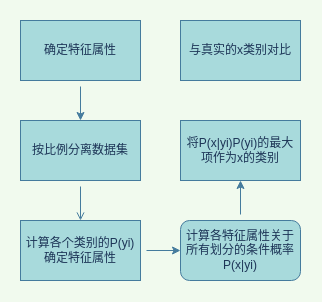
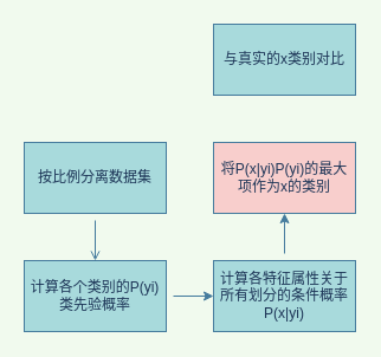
- <mxCell id="3" value="&lt;font style=&quot;vertical-align: inherit&quot;&gt;&lt;font style=&quot;vertical-align: inherit&quot;&gt;确定特征属性&lt;/font&gt;&lt;/font&gt;" style="rounded=0;whiteSpace=wrap;html=1;fillColor=#A8DADC;strokeColor=#457B9D;fontColor=#1D3557;" vertex="1" parent="1"><mxGeometry x="20" y="20" width="120" height="60" as="geometry" /></mxCell>
- <mxCell id="2" value="" style="edgeStyle=orthogonalEdgeStyle;rounded=0;orthogonalLoop=1;jettySize=auto;html=1;startSize=0;sourcePerimeterSpacing=6;labelBackgroundColor=#F1FAEE;strokeColor=#457B9D;fontColor=#1D3557;" edge="1" parent="1" source="3" target="5"><mxGeometry relative="1" as="geometry" /></mxCell>
- <mxCell id="10" value="将P(x|yi)P(yi)的最大项作为x的类别" style="rounded=0;whiteSpace=wrap;html=1;fillColor=#A8DADC;strokeColor=#457B9D;fontColor=#1D3557;" vertex="1" parent="1"><mxGeometry x="180" y="120" width="120" height="60" as="geometry" /></mxCell>
+ <mxCell id="10" value="将P(x|yi)P(yi)的最大项作为x的类别" style="rounded=0;whiteSpace=wrap;html=1;fillColor=#f8cecc;strokeColor=#457B9D;fontColor=#1D3557;" vertex="1" parent="1"><mxGeometry x="180" y="120" width="120" height="60" as="geometry" /></mxCell>
- <mxCell id="7" value="计算各个类别的P(yi)&lt;br&gt;确定特征属性" style="rounded=0;whiteSpace=wrap;html=1;fillColor=#A8DADC;strokeColor=#457B9D;fontColor=#1D3557;" vertex="1" parent="1"><mxGeometry x="20" y="220" width="120" height="60" as="geometry" /></mxCell>
+ <mxCell id="7" value="计算各个类别的P(yi)&lt;br&gt;类先验概率" style="rounded=0;whiteSpace=wrap;html=1;fillColor=#A8DADC;strokeColor=#457B9D;fontColor=#1D3557;" vertex="1" parent="1"><mxGeometry x="20" y="220" width="120" height="60" as="geometry" /></mxCell>
- <mxCell id="9" value="计算各特征属性关于所有划分的条件概率&lt;br&gt;P(x|yi)" style="whiteSpace=wrap;html=1;fillColor=#A8DADC;strokeColor=#457B9D;fontColor=#1D3557;rounded=1;" vertex="1" parent="1"><mxGeometry x="180" y="220" width="120" height="60" as="geometry" /></mxCell>
+ <mxCell id="9" value="计算各特征属性关于所有划分的条件概率&lt;br&gt;P(x|yi)" style="rounded=0;whiteSpace=wrap;html=1;fillColor=#A8DADC;strokeColor=#457B9D;fontColor=#1D3557;" vertex="1" parent="1"><mxGeometry x="180" y="220" width="120" height="60" as="geometry" /></mxCell>
